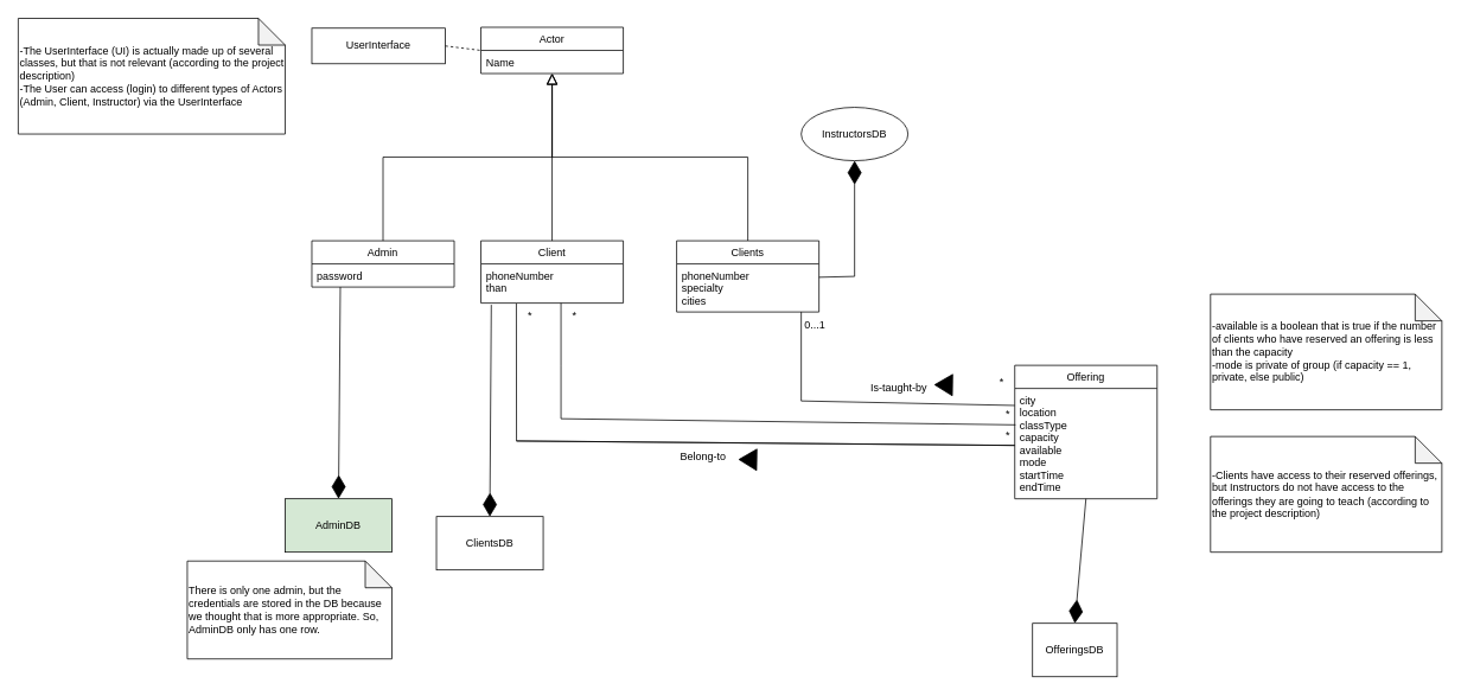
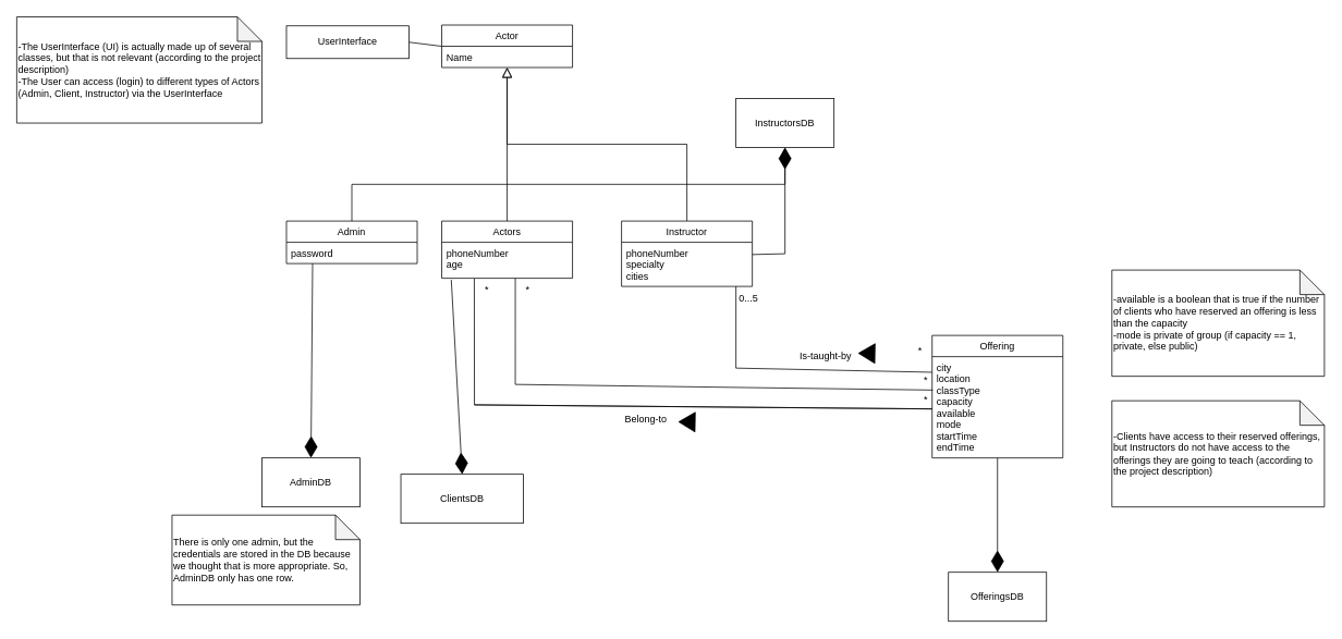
- <mxCell id="37" value="" style="endArrow=none;html=1;rounded=0;exitX=1;exitY=0.5;exitDx=0;exitDy=0;entryX=0;entryY=0.5;entryDx=0;entryDy=0;dashed=1;" parent="1" source="36" target="2" edge="1"><mxGeometry width="50" height="50" relative="1" as="geometry"><mxPoint x="530" y="160" as="sourcePoint" /><mxPoint x="580" y="110" as="targetPoint" /></mxGeometry></mxCell>
+ <mxCell id="37" value="" style="endArrow=none;html=1;rounded=0;exitX=1;exitY=0.5;exitDx=0;exitDy=0;entryX=0;entryY=0.5;entryDx=0;entryDy=0;" parent="1" source="36" target="2" edge="1"><mxGeometry width="50" height="50" relative="1" as="geometry"><mxPoint x="530" y="160" as="sourcePoint" /><mxPoint x="580" y="110" as="targetPoint" /></mxGeometry></mxCell>
- <mxCell id="16" value="InstructorsDB" style="ellipse;whiteSpace=wrap;html=1;" parent="1" vertex="1"><mxGeometry x="900" y="120" width="120" height="60" as="geometry" /></mxCell>
+ <mxCell id="16" value="InstructorsDB" style="rounded=0;whiteSpace=wrap;html=1;" parent="1" vertex="1"><mxGeometry x="900" y="120" width="120" height="60" as="geometry" /></mxCell>
- <mxCell id="6" value="" style="endArrow=block;endSize=10;endFill=0;shadow=0;strokeWidth=1;rounded=0;curved=0;edgeStyle=elbowEdgeStyle;elbow=vertical;" parent="1" source="4" target="2" edge="1"><mxGeometry width="160" relative="1" as="geometry"><mxPoint x="520" y="113" as="sourcePoint" /><mxPoint x="520" y="113" as="targetPoint" /></mxGeometry></mxCell>
+ <mxCell id="6" value="" style="endArrow=block;endSize=10;endFill=0;shadow=0;strokeWidth=1;rounded=0;curved=0;edgeStyle=elbowEdgeStyle;elbow=vertical;" parent="1" source="4" target="16" edge="1"><mxGeometry width="160" relative="1" as="geometry"><mxPoint x="520" y="113" as="sourcePoint" /><mxPoint x="520" y="113" as="targetPoint" /></mxGeometry></mxCell>
- <mxCell id="8" value="Client" style="swimlane;fontStyle=0;align=center;verticalAlign=top;childLayout=stackLayout;horizontal=1;startSize=26;horizontalStack=0;resizeParent=1;resizeLast=0;collapsible=1;marginBottom=0;rounded=0;shadow=0;strokeWidth=1;" parent="1" vertex="1"><mxGeometry x="540" y="270" width="160" height="70" as="geometry"><mxRectangle x="340" y="380" width="170" height="26" as="alternateBounds" /></mxGeometry></mxCell>
+ <mxCell id="8" value="Actors" style="swimlane;fontStyle=0;align=center;verticalAlign=top;childLayout=stackLayout;horizontal=1;startSize=26;horizontalStack=0;resizeParent=1;resizeLast=0;collapsible=1;marginBottom=0;rounded=0;shadow=0;strokeWidth=1;" parent="1" vertex="1"><mxGeometry x="540" y="270" width="160" height="70" as="geometry"><mxRectangle x="340" y="380" width="170" height="26" as="alternateBounds" /></mxGeometry></mxCell>
- <mxCell id="23" value="Clients" style="swimlane;fontStyle=0;align=center;verticalAlign=top;childLayout=stackLayout;horizontal=1;startSize=26;horizontalStack=0;resizeParent=1;resizeLast=0;collapsible=1;marginBottom=0;rounded=0;shadow=0;strokeWidth=1;" parent="1" vertex="1"><mxGeometry x="760" y="270" width="160" height="80" as="geometry"><mxRectangle x="340" y="380" width="170" height="26" as="alternateBounds" /></mxGeometry></mxCell>
+ <mxCell id="23" value="Instructor" style="swimlane;fontStyle=0;align=center;verticalAlign=top;childLayout=stackLayout;horizontal=1;startSize=26;horizontalStack=0;resizeParent=1;resizeLast=0;collapsible=1;marginBottom=0;rounded=0;shadow=0;strokeWidth=1;" parent="1" vertex="1"><mxGeometry x="760" y="270" width="160" height="80" as="geometry"><mxRectangle x="340" y="380" width="170" height="26" as="alternateBounds" /></mxGeometry></mxCell>
- <mxCell id="9" value="phoneNumber&#10;than&#10;" style="text;align=left;verticalAlign=top;spacingLeft=4;spacingRight=4;overflow=hidden;rotatable=0;points=[[0,0.5],[1,0.5]];portConstraint=eastwest;" parent="8" vertex="1"><mxGeometry y="26" width="160" height="44" as="geometry" /></mxCell>
+ <mxCell id="9" value="phoneNumber&#10;age&#10;" style="text;align=left;verticalAlign=top;spacingLeft=4;spacingRight=4;overflow=hidden;rotatable=0;points=[[0,0.5],[1,0.5]];portConstraint=eastwest;" parent="8" vertex="1"><mxGeometry y="26" width="160" height="44" as="geometry" /></mxCell>
- <mxCell id="29" value="0...1" style="text;html=1;align=center;verticalAlign=middle;resizable=0;points=[];autosize=1;strokeColor=none;fillColor=none;" parent="1" vertex="1"><mxGeometry x="890" y="350" width="50" height="30" as="geometry" /></mxCell>
+ <mxCell id="29" value="0...5" style="text;html=1;align=center;verticalAlign=middle;resizable=0;points=[];autosize=1;strokeColor=none;fillColor=none;" parent="1" vertex="1"><mxGeometry x="890" y="350" width="50" height="30" as="geometry" /></mxCell>
- <mxCell id="39" value="AdminDB" style="rounded=0;whiteSpace=wrap;html=1;fillColor=#d5e8d4;" parent="1" vertex="1"><mxGeometry y="560" width="120" height="60" as="geometry" x="320" /></mxCell>
+ <mxCell id="39" value="AdminDB" style="rounded=0;whiteSpace=wrap;html=1;" parent="1" vertex="1"><mxGeometry y="560" width="120" height="60" as="geometry" x="320" /></mxCell>
- <mxCell id="15" value="ClientsDB" style="rounded=0;whiteSpace=wrap;html=1;" parent="1" vertex="1"><mxGeometry x="490" y="580" width="120" height="60" as="geometry" /></mxCell>
+ <mxCell id="15" value="ClientsDB" style="rounded=0;whiteSpace=wrap;html=1;" parent="1" vertex="1"><mxGeometry x="490" y="580" width="150" height="60" as="geometry" /></mxCell>
- <mxCell id="17" value="OfferingsDB" style="rounded=0;whiteSpace=wrap;html=1;" parent="1" vertex="1"><mxGeometry x="1160" y="700" width="95" height="60" as="geometry" /></mxCell>
+ <mxCell id="17" value="OfferingsDB" style="rounded=0;whiteSpace=wrap;html=1;" parent="1" vertex="1"><mxGeometry x="1160" y="700" width="120" height="60" as="geometry" /></mxCell>
